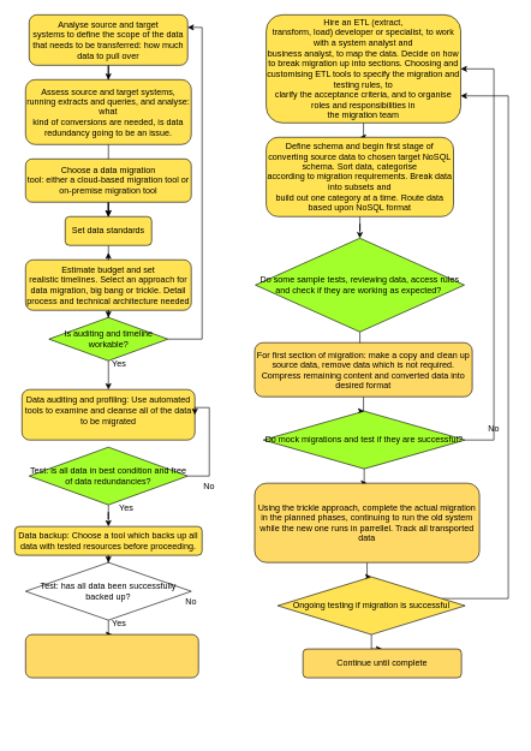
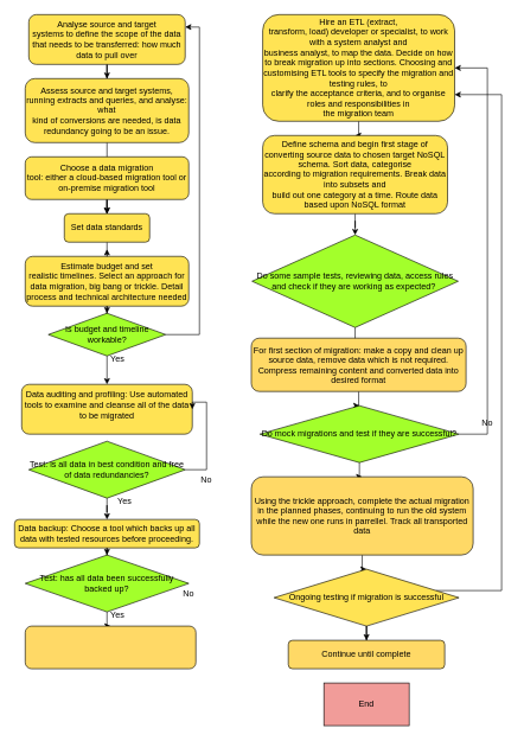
- <mxCell id="19" value="Is auditing and timeline workable?" style="rhombus;whiteSpace=wrap;html=1;fillColor=#A3FF2B;" vertex="1" parent="1"><mxGeometry x="67.5" y="440" width="165" height="60" as="geometry" /></mxCell>
+ <mxCell id="19" value="Is budget and timeline workable?" style="rhombus;whiteSpace=wrap;html=1;fillColor=#A3FF2B;" vertex="1" parent="1"><mxGeometry x="67.5" y="440" width="165" height="60" as="geometry" /></mxCell>
- <mxCell id="22" value="Test: has all data been successfully backed up?" style="rhombus;whiteSpace=wrap;html=1;fillColor=#ffffff;" vertex="1" parent="1"><mxGeometry x="35" y="780" width="230" height="80" as="geometry" /></mxCell>
+ <mxCell id="22" value="Test: has all data been successfully backed up?" style="rhombus;whiteSpace=wrap;html=1;fillColor=#A3FF2B;" vertex="1" parent="1"><mxGeometry x="35" y="780" width="230" height="80" as="geometry" /></mxCell>
- <mxCell id="46" value="Continue until complete" style="rounded=1;whiteSpace=wrap;html=1;fillColor=#FFD966;" vertex="1" parent="1"><mxGeometry x="420" y="900" width="220" height="40" as="geometry" /></mxCell>
+ <mxCell id="46" value="Continue until complete" style="rounded=1;whiteSpace=wrap;html=1;fillColor=#FFD966;" vertex="1" parent="1"><mxGeometry x="405" y="900" width="220" height="40" as="geometry" /></mxCell>
+ <mxCell id="47" value="End" style="rounded=0;whiteSpace=wrap;html=1;fillColor=#F19C99;" vertex="1" parent="1"><mxGeometry x="455" y="960" width="120" height="60" as="geometry" /></mxCell>
